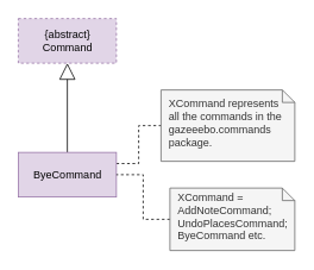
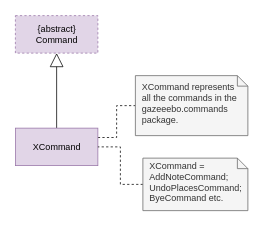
- <mxCell id="5" value="ByeCommand" parent="1" vertex="1" style="html=1;fillColor=#e1d5e7;strokeColor=#9673a6;"><mxGeometry as="geometry" width="110" height="50" x="20" y="170" /></mxCell>
+ <mxCell id="5" value="XCommand" parent="1" vertex="1" style="html=1;fillColor=#e1d5e7;strokeColor=#9673a6;"><mxGeometry as="geometry" width="110" height="50" x="20" y="170" /></mxCell>
